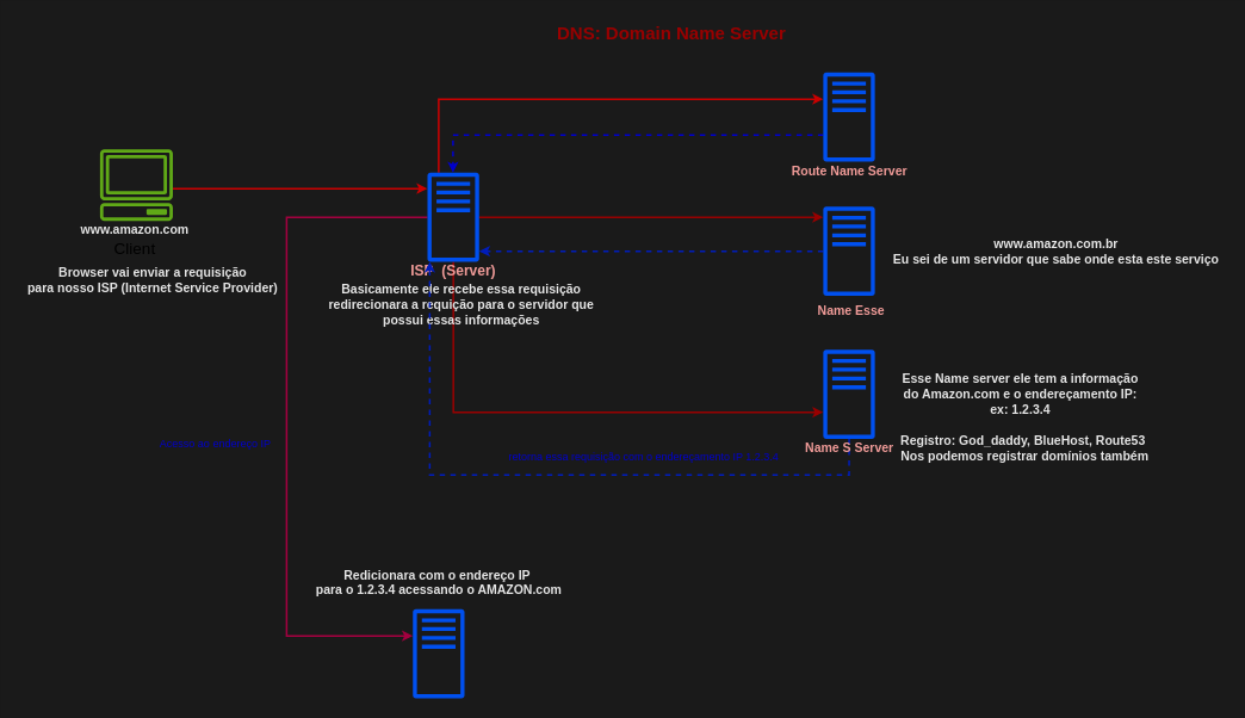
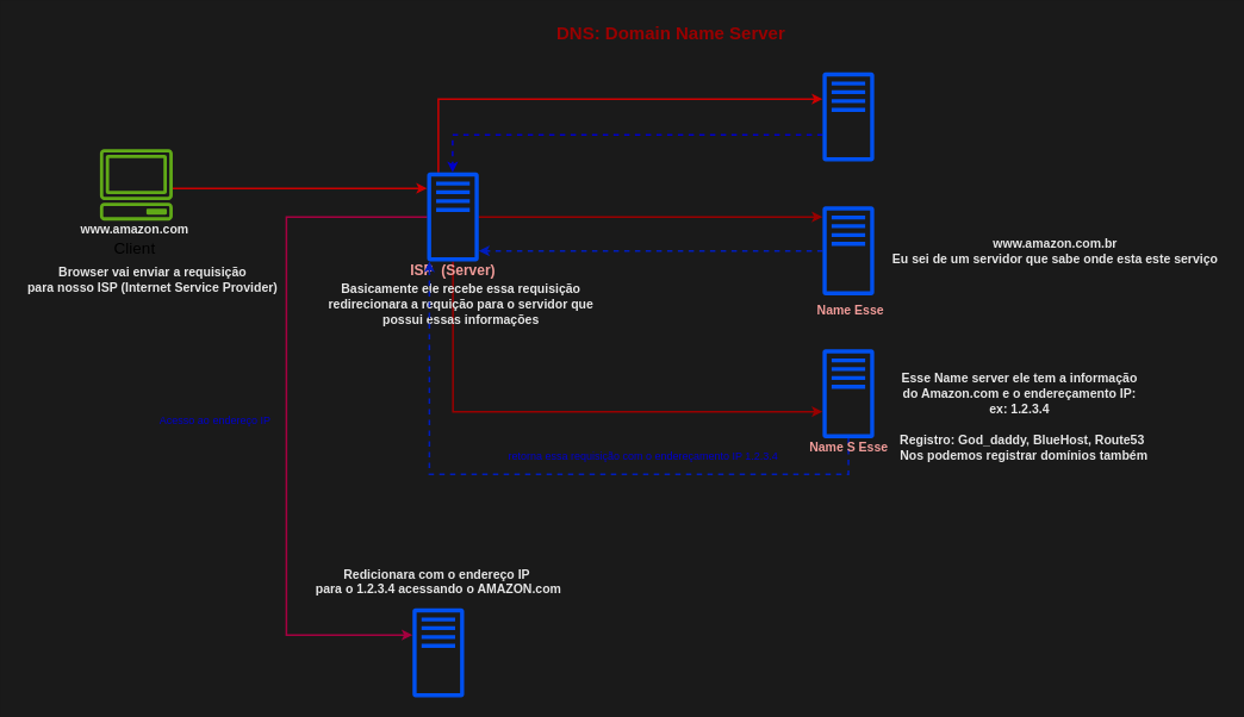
- <mxCell id="17" value="Route Name Server" style="text;html=1;align=center;verticalAlign=middle;resizable=0;points=[];autosize=1;strokeColor=none;fillColor=none;fontSize=14;fontColor=#F19C99;fontStyle=1" vertex="1" parent="1"><mxGeometry x="878.84" y="180" width="140" height="20" as="geometry" /></mxCell>
- <mxCell id="29" value="Acesso ao endereço IP" style="text;html=1;align=center;verticalAlign=middle;resizable=0;points=[];autosize=1;strokeColor=none;fillColor=none;fontSize=12;fontColor=#0000CC;" vertex="1" parent="1"><mxGeometry x="170" y="485" width="140" height="20" as="geometry" /></mxCell>
+ <mxCell id="29" value="Acesso ao endereço IP" style="text;html=1;align=center;verticalAlign=middle;resizable=0;points=[];autosize=1;strokeColor=none;fillColor=none;fontSize=12;fontColor=#0000CC;" vertex="1" parent="1"><mxGeometry x="170" y="460" width="140" height="20" as="geometry" /></mxCell>
- <mxCell id="24" value="Name S Server" style="text;html=1;align=center;verticalAlign=middle;resizable=0;points=[];autosize=1;strokeColor=none;fillColor=none;fontSize=14;fontColor=#F19C99;fontStyle=1" vertex="1" parent="1"><mxGeometry x="893.84" y="490" width="110" height="20" as="geometry" /></mxCell>
+ <mxCell id="24" value="Name S Esse" style="text;html=1;align=center;verticalAlign=middle;resizable=0;points=[];autosize=1;strokeColor=none;fillColor=none;fontSize=14;fontColor=#F19C99;fontStyle=1" vertex="1" parent="1"><mxGeometry x="893.84" y="490" width="110" height="20" as="geometry" /></mxCell>
